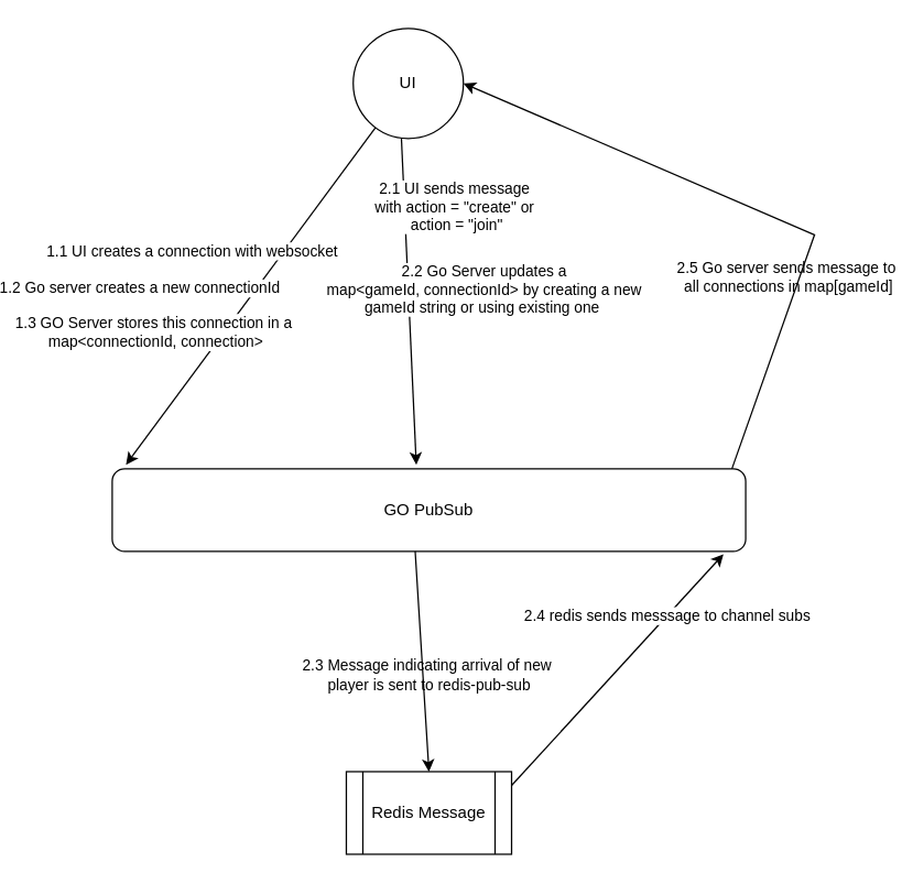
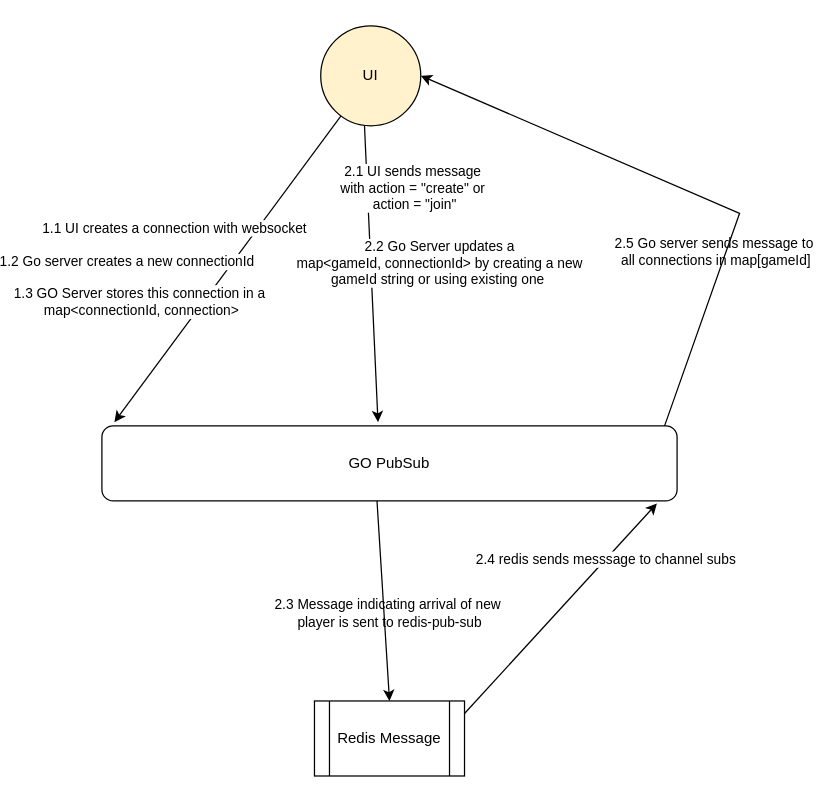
- <mxCell id="4" value="UI" style="ellipse;whiteSpace=wrap;html=1;aspect=fixed;" vertex="1" parent="1"><mxGeometry x="195" y="20" width="80" height="80" as="geometry" /></mxCell>
+ <mxCell id="4" value="UI" style="ellipse;whiteSpace=wrap;html=1;aspect=fixed;fillColor=#fff2cc;" vertex="1" parent="1"><mxGeometry x="195" y="20" width="80" height="80" as="geometry" /></mxCell>
